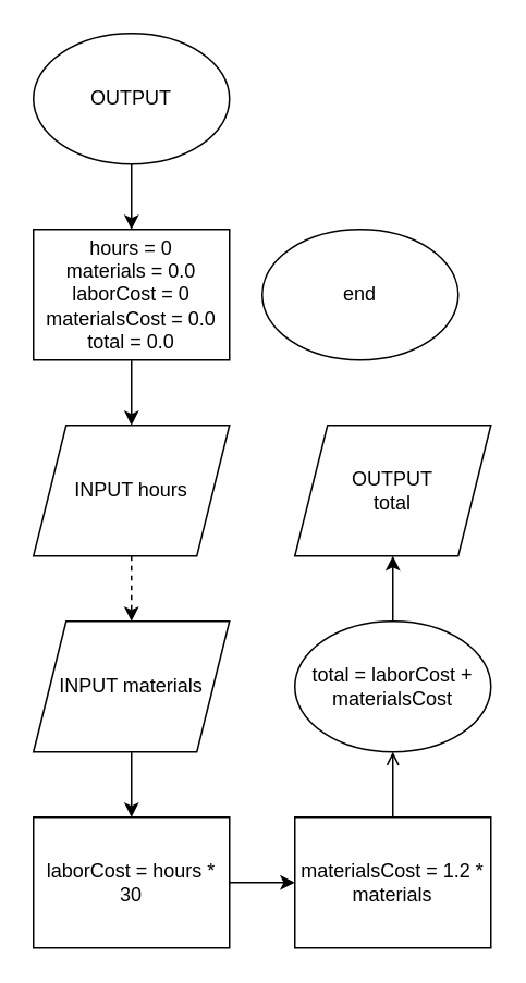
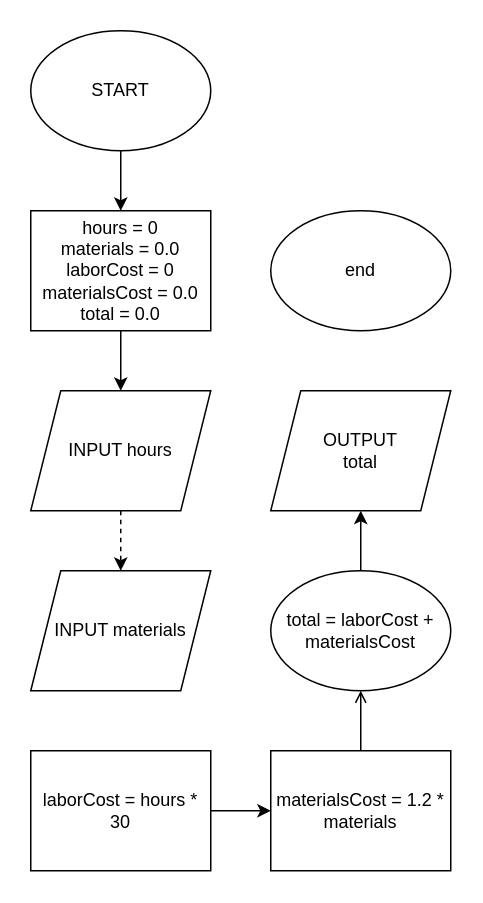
- <mxCell id="3" value="OUTPUT" style="ellipse;whiteSpace=wrap;html=1;" vertex="1" parent="1"><mxGeometry x="20" y="20" width="120" height="80" as="geometry" /></mxCell>
+ <mxCell id="3" value="START" style="ellipse;whiteSpace=wrap;html=1;" vertex="1" parent="1"><mxGeometry x="20" y="20" width="120" height="80" as="geometry" /></mxCell>
- <mxCell id="17" value="end" style="ellipse;whiteSpace=wrap;html=1;" vertex="1" parent="1"><mxGeometry x="160" y="140" width="120" height="80" as="geometry" /></mxCell>
+ <mxCell id="17" value="end" style="ellipse;whiteSpace=wrap;html=1;" vertex="1" parent="1"><mxGeometry x="180" y="140" width="120" height="80" as="geometry" /></mxCell>
- <mxCell id="8" value="" style="edgeStyle=orthogonalEdgeStyle;rounded=0;orthogonalLoop=1;jettySize=auto;html=1;" edge="1" parent="1" source="9" target="11"><mxGeometry relative="1" as="geometry" /></mxCell>
